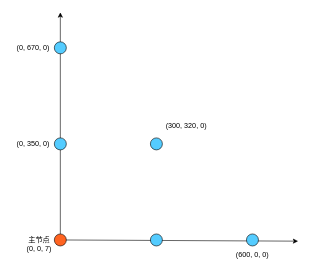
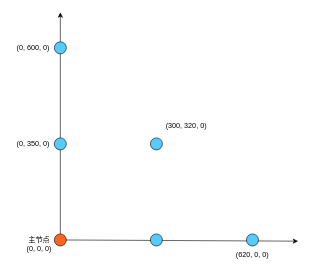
- <mxCell id="12" value="(0, 670, 0)" style="text;html=1;strokeColor=none;fillColor=none;align=center;verticalAlign=middle;whiteSpace=wrap;rounded=0;" vertex="1" parent="1"><mxGeometry x="20" y="64" width="70" height="30" as="geometry" /></mxCell>
+ <mxCell id="12" value="(0, 600, 0)" style="text;html=1;strokeColor=none;fillColor=none;align=center;verticalAlign=middle;whiteSpace=wrap;rounded=0;" vertex="1" parent="1"><mxGeometry x="20" y="64" width="70" height="30" as="geometry" /></mxCell>
- <mxCell id="11" value="(0, 0, 7)" style="text;html=1;strokeColor=none;fillColor=none;align=center;verticalAlign=middle;whiteSpace=wrap;rounded=0;" vertex="1" parent="1"><mxGeometry x="30" y="399" width="70" height="30" as="geometry" /></mxCell>
+ <mxCell id="11" value="(0, 0, 0)" style="text;html=1;strokeColor=none;fillColor=none;align=center;verticalAlign=middle;whiteSpace=wrap;rounded=0;" vertex="1" parent="1"><mxGeometry x="30" y="399" width="70" height="30" as="geometry" /></mxCell>
- <mxCell id="15" value="(600, 0, 0)" style="text;html=1;strokeColor=none;fillColor=none;align=center;verticalAlign=middle;whiteSpace=wrap;rounded=0;" vertex="1" parent="1"><mxGeometry x="380" y="409" width="80" height="30" as="geometry" /></mxCell>
+ <mxCell id="15" value="(620, 0, 0)" style="text;html=1;strokeColor=none;fillColor=none;align=center;verticalAlign=middle;whiteSpace=wrap;rounded=0;" vertex="1" parent="1"><mxGeometry x="380" y="409" width="80" height="30" as="geometry" /></mxCell>
